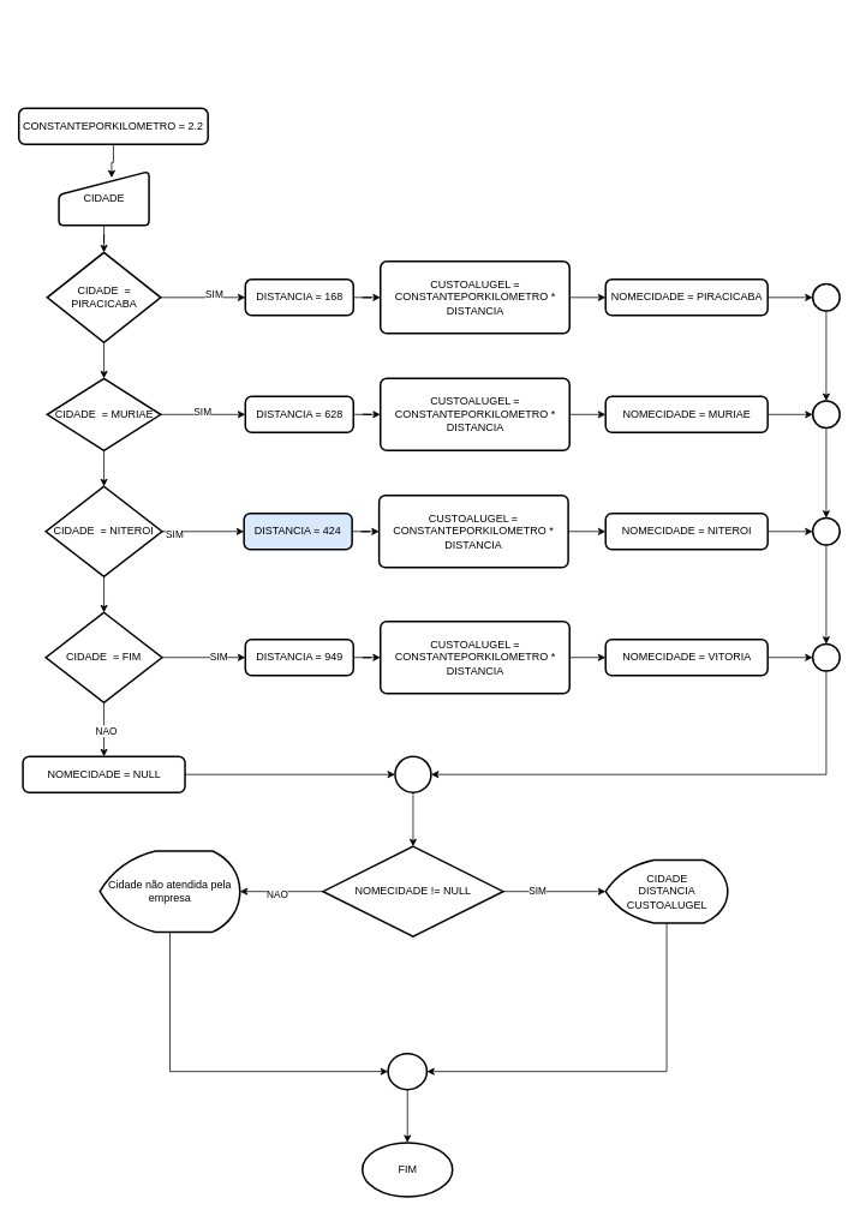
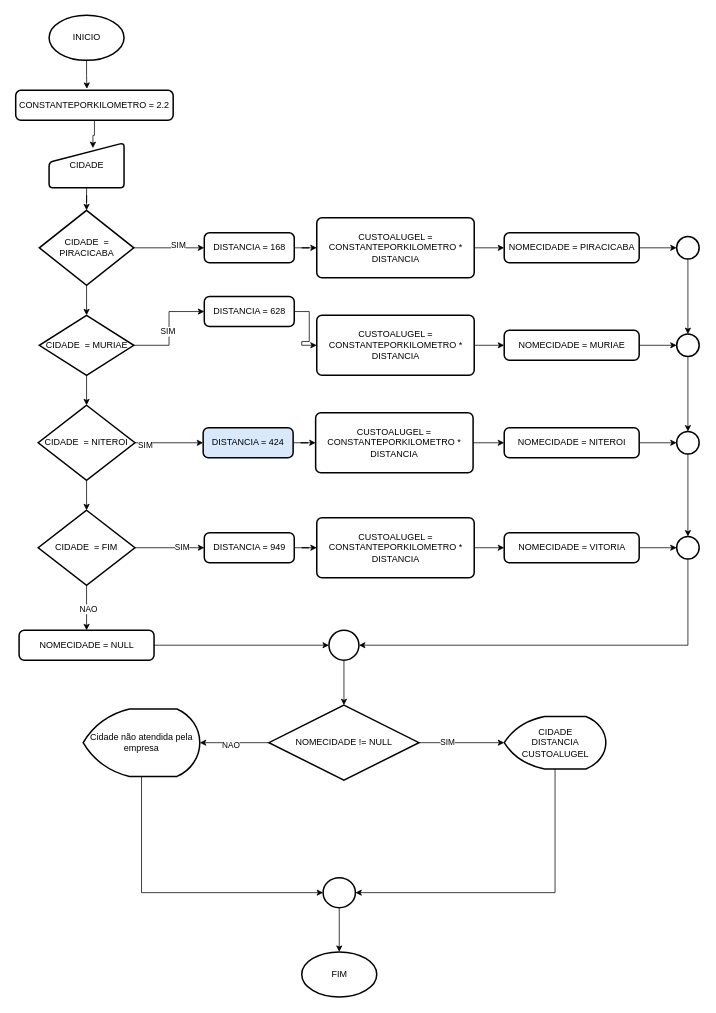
+ <mxCell id="2" value="INICIO" style="strokeWidth=2;html=1;shape=mxgraph.flowchart.start_1;whiteSpace=wrap;" vertex="1" parent="1"><mxGeometry x="64.5" y="20" width="100" height="60" as="geometry" /></mxCell>
+ <mxCell id="24" style="edgeStyle=orthogonalEdgeStyle;rounded=0;orthogonalLoop=1;jettySize=auto;html=1;entryX=0.452;entryY=-0.05;entryDx=0;entryDy=0;entryPerimeter=0;" edge="1" parent="1" source="2" target="8"><mxGeometry relative="1" as="geometry" /></mxCell>
- <mxCell id="30" value="DISTANCIA = 628" style="rounded=1;whiteSpace=wrap;html=1;absoluteArcSize=1;arcSize=14;strokeWidth=2;" vertex="1" parent="1"><mxGeometry x="271.5" y="440" width="120" height="40" as="geometry" /></mxCell>
+ <mxCell id="30" value="DISTANCIA = 628" style="rounded=1;whiteSpace=wrap;html=1;absoluteArcSize=1;arcSize=14;strokeWidth=2;" vertex="1" parent="1"><mxGeometry x="271.5" y="395" width="120" height="40" as="geometry" /></mxCell>
